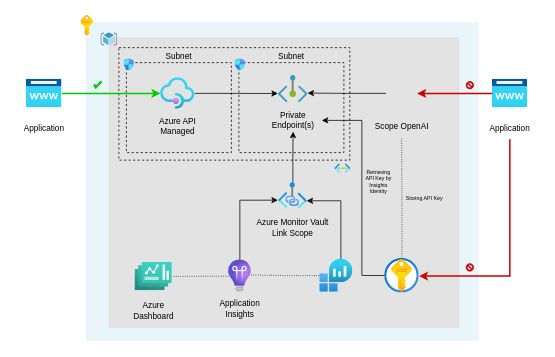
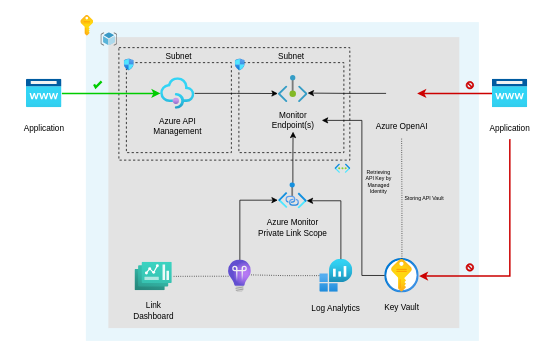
- <mxCell id="45" value="&lt;font style=&quot;font-size: 11px;&quot;&gt;Private Endpoint(s)&lt;/font&gt;" style="text;html=1;strokeColor=none;fillColor=none;align=center;verticalAlign=middle;whiteSpace=wrap;rounded=0;fontSize=8;" parent="43" vertex="1"><mxGeometry y="45" width="76.54" height="30" as="geometry" /></mxCell>
+ <mxCell id="45" value="&lt;font style=&quot;font-size: 11px;&quot;&gt;Monitor Endpoint(s)&lt;/font&gt;" style="text;html=1;strokeColor=none;fillColor=none;align=center;verticalAlign=middle;whiteSpace=wrap;rounded=0;fontSize=8;" parent="43" vertex="1"><mxGeometry y="45" width="76.54" height="30" as="geometry" /></mxCell>
- <mxCell id="17" value="&lt;font style=&quot;font-size: 11px;&quot;&gt;Azure API Managed&lt;/font&gt;" style="text;html=1;strokeColor=none;fillColor=none;align=center;verticalAlign=middle;whiteSpace=wrap;rounded=0;fontSize=8;" parent="16" vertex="1"><mxGeometry y="50" width="76.54" height="30" as="geometry" /></mxCell>
+ <mxCell id="17" value="&lt;font style=&quot;font-size: 11px;&quot;&gt;Azure API Management&lt;/font&gt;" style="text;html=1;strokeColor=none;fillColor=none;align=center;verticalAlign=middle;whiteSpace=wrap;rounded=0;fontSize=8;" parent="16" vertex="1"><mxGeometry y="50" width="76.54" height="30" as="geometry" /></mxCell>
- <mxCell id="23" value="&lt;font style=&quot;font-size: 11px;&quot;&gt;Scope OpenAI&lt;/font&gt;" style="text;html=1;strokeColor=none;fillColor=none;align=center;verticalAlign=middle;whiteSpace=wrap;rounded=0;fontSize=8;" parent="22" vertex="1"><mxGeometry y="50" width="76.54" height="30" as="geometry" /></mxCell>
+ <mxCell id="23" value="&lt;font style=&quot;font-size: 11px;&quot;&gt;Azure OpenAI&lt;/font&gt;" style="text;html=1;strokeColor=none;fillColor=none;align=center;verticalAlign=middle;whiteSpace=wrap;rounded=0;fontSize=8;" parent="22" vertex="1"><mxGeometry y="50" width="76.54" height="30" as="geometry" /></mxCell>
- <mxCell id="60" value="&lt;font style=&quot;font-size: 7px;&quot;&gt;Retrieving&lt;br&gt;API Key by&lt;br&gt;Insights&lt;br&gt;Identity&lt;br&gt;&lt;/font&gt;" style="text;html=1;strokeColor=none;fillColor=none;align=center;verticalAlign=middle;whiteSpace=wrap;rounded=0;fontSize=7;" parent="1" vertex="1"><mxGeometry x="465.94" y="226.5" width="76.54" height="30" as="geometry" /></mxCell>
+ <mxCell id="60" value="&lt;font style=&quot;font-size: 7px;&quot;&gt;Retrieving&lt;br&gt;API Key by&lt;br&gt;Managed&lt;br&gt;Identity&lt;br&gt;&lt;/font&gt;" style="text;html=1;strokeColor=none;fillColor=none;align=center;verticalAlign=middle;whiteSpace=wrap;rounded=0;fontSize=7;" parent="1" vertex="1"><mxGeometry x="465.94" y="226.5" width="76.54" height="30" as="geometry" /></mxCell>
- <mxCell id="59" value="&lt;font style=&quot;font-size: 7px;&quot;&gt;Storing API Key&lt;/font&gt;" style="text;html=1;strokeColor=none;fillColor=none;align=center;verticalAlign=middle;whiteSpace=wrap;rounded=0;fontSize=7;" parent="1" vertex="1"><mxGeometry x="527" y="249" width="76.54" height="30" as="geometry" /></mxCell>
+ <mxCell id="59" value="&lt;font style=&quot;font-size: 7px;&quot;&gt;Storing API Vault&lt;/font&gt;" style="text;html=1;strokeColor=none;fillColor=none;align=center;verticalAlign=middle;whiteSpace=wrap;rounded=0;fontSize=7;" parent="1" vertex="1"><mxGeometry x="527" y="249" width="76.54" height="30" as="geometry" /></mxCell>
- <mxCell id="50" value="&lt;font style=&quot;font-size: 11px;&quot;&gt;Azure Monitor Vault Link Scope&lt;/font&gt;" style="text;html=1;strokeColor=none;fillColor=none;align=center;verticalAlign=middle;whiteSpace=wrap;rounded=0;fontSize=8;" parent="48" vertex="1"><mxGeometry y="45" width="100" height="30" as="geometry" /></mxCell>
+ <mxCell id="50" value="&lt;font style=&quot;font-size: 11px;&quot;&gt;Azure Monitor Private Link Scope&lt;/font&gt;" style="text;html=1;strokeColor=none;fillColor=none;align=center;verticalAlign=middle;whiteSpace=wrap;rounded=0;fontSize=8;" parent="48" vertex="1"><mxGeometry y="45" width="100" height="30" as="geometry" /></mxCell>
+ <mxCell id="11" value="&lt;font style=&quot;font-size: 11px;&quot;&gt;Key Vault&lt;/font&gt;" style="text;html=1;strokeColor=none;fillColor=none;align=center;verticalAlign=middle;whiteSpace=wrap;rounded=0;fontSize=8;" parent="9" vertex="1"><mxGeometry y="50" width="76.54" height="30" as="geometry" /></mxCell>
+ <mxCell id="7" value="&lt;font style=&quot;font-size: 11px;&quot;&gt;Log Analytics&lt;/font&gt;" style="text;html=1;strokeColor=none;fillColor=none;align=center;verticalAlign=middle;whiteSpace=wrap;rounded=0;fontSize=8;" parent="5" vertex="1"><mxGeometry y="50" width="76.54" height="30" as="geometry" /></mxCell>
- <mxCell id="31" value="&lt;font style=&quot;font-size: 11px;&quot;&gt;Application Insights&lt;/font&gt;" style="text;html=1;strokeColor=none;fillColor=none;align=center;verticalAlign=middle;whiteSpace=wrap;rounded=0;fontSize=8;" parent="29" vertex="1"><mxGeometry y="50" width="76.54" height="30" as="geometry" /></mxCell>
- <mxCell id="34" value="&lt;font style=&quot;font-size: 11px;&quot;&gt;Azure Dashboard&lt;/font&gt;" style="text;html=1;strokeColor=none;fillColor=none;align=center;verticalAlign=middle;whiteSpace=wrap;rounded=0;fontSize=8;" parent="32" vertex="1"><mxGeometry y="50" width="76.54" height="30" as="geometry" /></mxCell>
+ <mxCell id="34" value="&lt;font style=&quot;font-size: 11px;&quot;&gt;Link Dashboard&lt;/font&gt;" style="text;html=1;strokeColor=none;fillColor=none;align=center;verticalAlign=middle;whiteSpace=wrap;rounded=0;fontSize=8;" parent="32" vertex="1"><mxGeometry y="50" width="76.54" height="30" as="geometry" /></mxCell>
